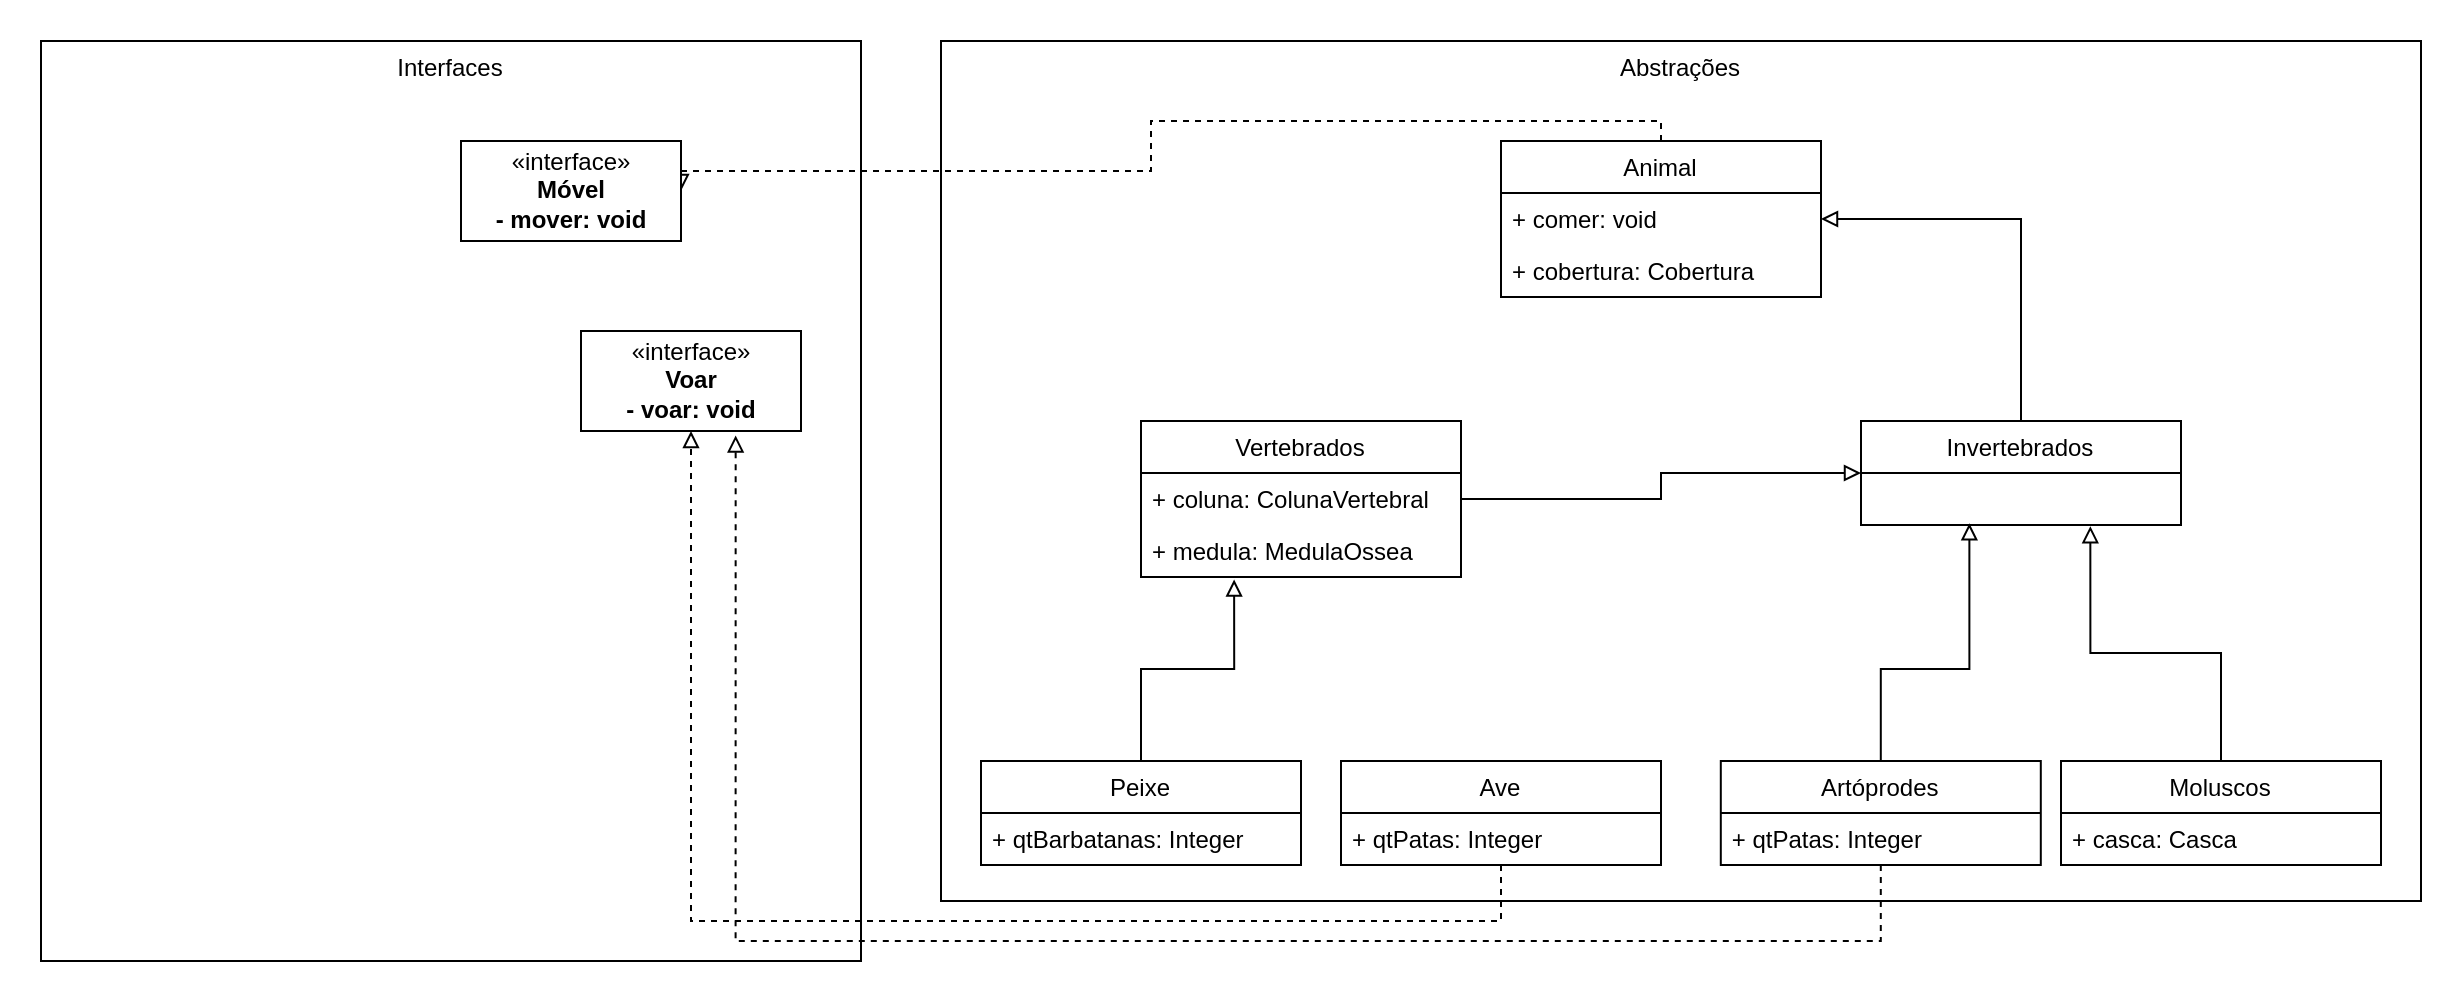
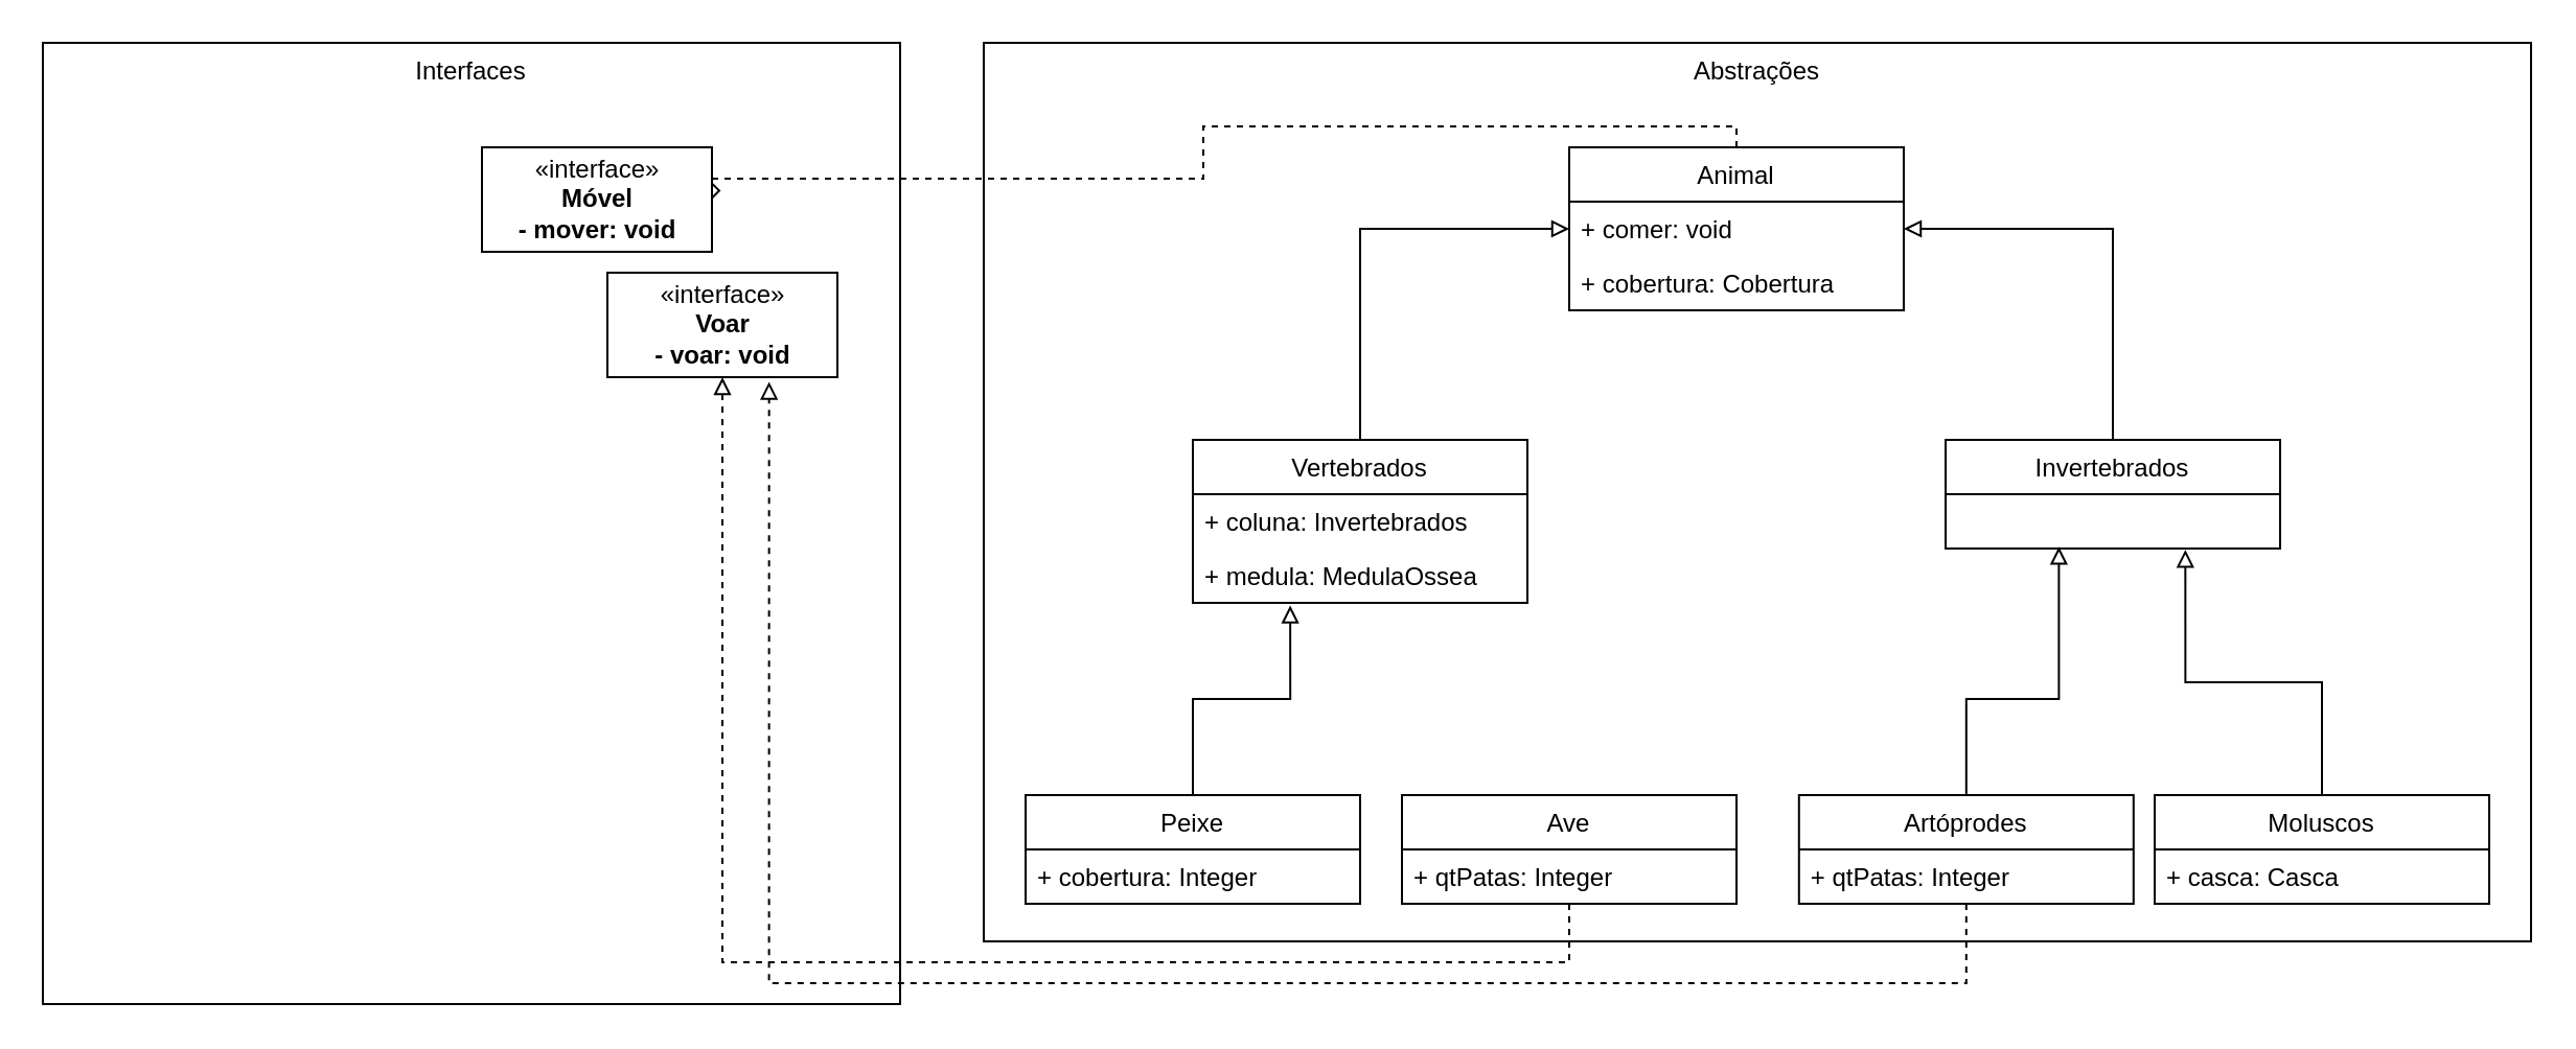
- <mxCell id="23" style="edgeStyle=orthogonalEdgeStyle;rounded=0;orthogonalLoop=1;jettySize=auto;html=1;entryX=1;entryY=0.5;entryDx=0;entryDy=0;endArrow=block;endFill=0;dashed=1;" edge="1" parent="1" source="24" target="27"><mxGeometry relative="1" as="geometry"><Array as="points"><mxPoint x="830" y="60" /><mxPoint x="575" y="60" /><mxPoint x="575" y="85" /></Array></mxGeometry></mxCell>
+ <mxCell id="23" style="edgeStyle=orthogonalEdgeStyle;rounded=0;orthogonalLoop=1;jettySize=auto;html=1;entryX=1;entryY=0.5;entryDx=0;entryDy=0;endArrow=diamond;endFill=0;dashed=1;" edge="1" parent="1" source="24" target="27"><mxGeometry relative="1" as="geometry"><Array as="points"><mxPoint x="830" y="60" /><mxPoint x="575" y="60" /><mxPoint x="575" y="85" /></Array></mxGeometry></mxCell>
- <mxCell id="28" value="«interface»&lt;br&gt;&lt;b&gt;Voar&lt;br&gt;- voar: void&lt;br&gt;&lt;/b&gt;" style="html=1;" vertex="1" parent="1"><mxGeometry x="290" y="165" width="110" height="50" as="geometry" /></mxCell>
+ <mxCell id="28" value="«interface»&lt;br&gt;&lt;b&gt;Voar&lt;br&gt;- voar: void&lt;br&gt;&lt;/b&gt;" style="html=1;" vertex="1" parent="1"><mxGeometry x="290" y="130" width="110" height="50" as="geometry" /></mxCell>
- <mxCell id="4" style="edgeStyle=orthogonalEdgeStyle;rounded=0;orthogonalLoop=1;jettySize=auto;html=1;endArrow=block;endFill=0;" edge="1" parent="1" source="5" target="9"><mxGeometry relative="1" as="geometry" /></mxCell>
+ <mxCell id="4" style="edgeStyle=orthogonalEdgeStyle;rounded=0;orthogonalLoop=1;jettySize=auto;html=1;endArrow=block;endFill=0;" edge="1" parent="1" source="5" target="25"><mxGeometry relative="1" as="geometry" /></mxCell>
- <mxCell id="6" value="+ coluna: ColunaVertebral" style="text;strokeColor=none;fillColor=none;align=left;verticalAlign=top;spacingLeft=4;spacingRight=4;overflow=hidden;rotatable=0;points=[[0,0.5],[1,0.5]];portConstraint=eastwest;" vertex="1" parent="5"><mxGeometry y="26" width="160" height="26" as="geometry" /></mxCell>
+ <mxCell id="6" value="+ coluna: Invertebrados" style="text;strokeColor=none;fillColor=none;align=left;verticalAlign=top;spacingLeft=4;spacingRight=4;overflow=hidden;rotatable=0;points=[[0,0.5],[1,0.5]];portConstraint=eastwest;" vertex="1" parent="5"><mxGeometry y="26" width="160" height="26" as="geometry" /></mxCell>
- <mxCell id="12" value="+ qtBarbatanas: Integer" style="text;strokeColor=none;fillColor=none;align=left;verticalAlign=top;spacingLeft=4;spacingRight=4;overflow=hidden;rotatable=0;points=[[0,0.5],[1,0.5]];portConstraint=eastwest;" vertex="1" parent="11"><mxGeometry y="26" width="160" height="26" as="geometry" /></mxCell>
+ <mxCell id="12" value="+ cobertura: Integer" style="text;strokeColor=none;fillColor=none;align=left;verticalAlign=top;spacingLeft=4;spacingRight=4;overflow=hidden;rotatable=0;points=[[0,0.5],[1,0.5]];portConstraint=eastwest;" vertex="1" parent="11"><mxGeometry y="26" width="160" height="26" as="geometry" /></mxCell>
